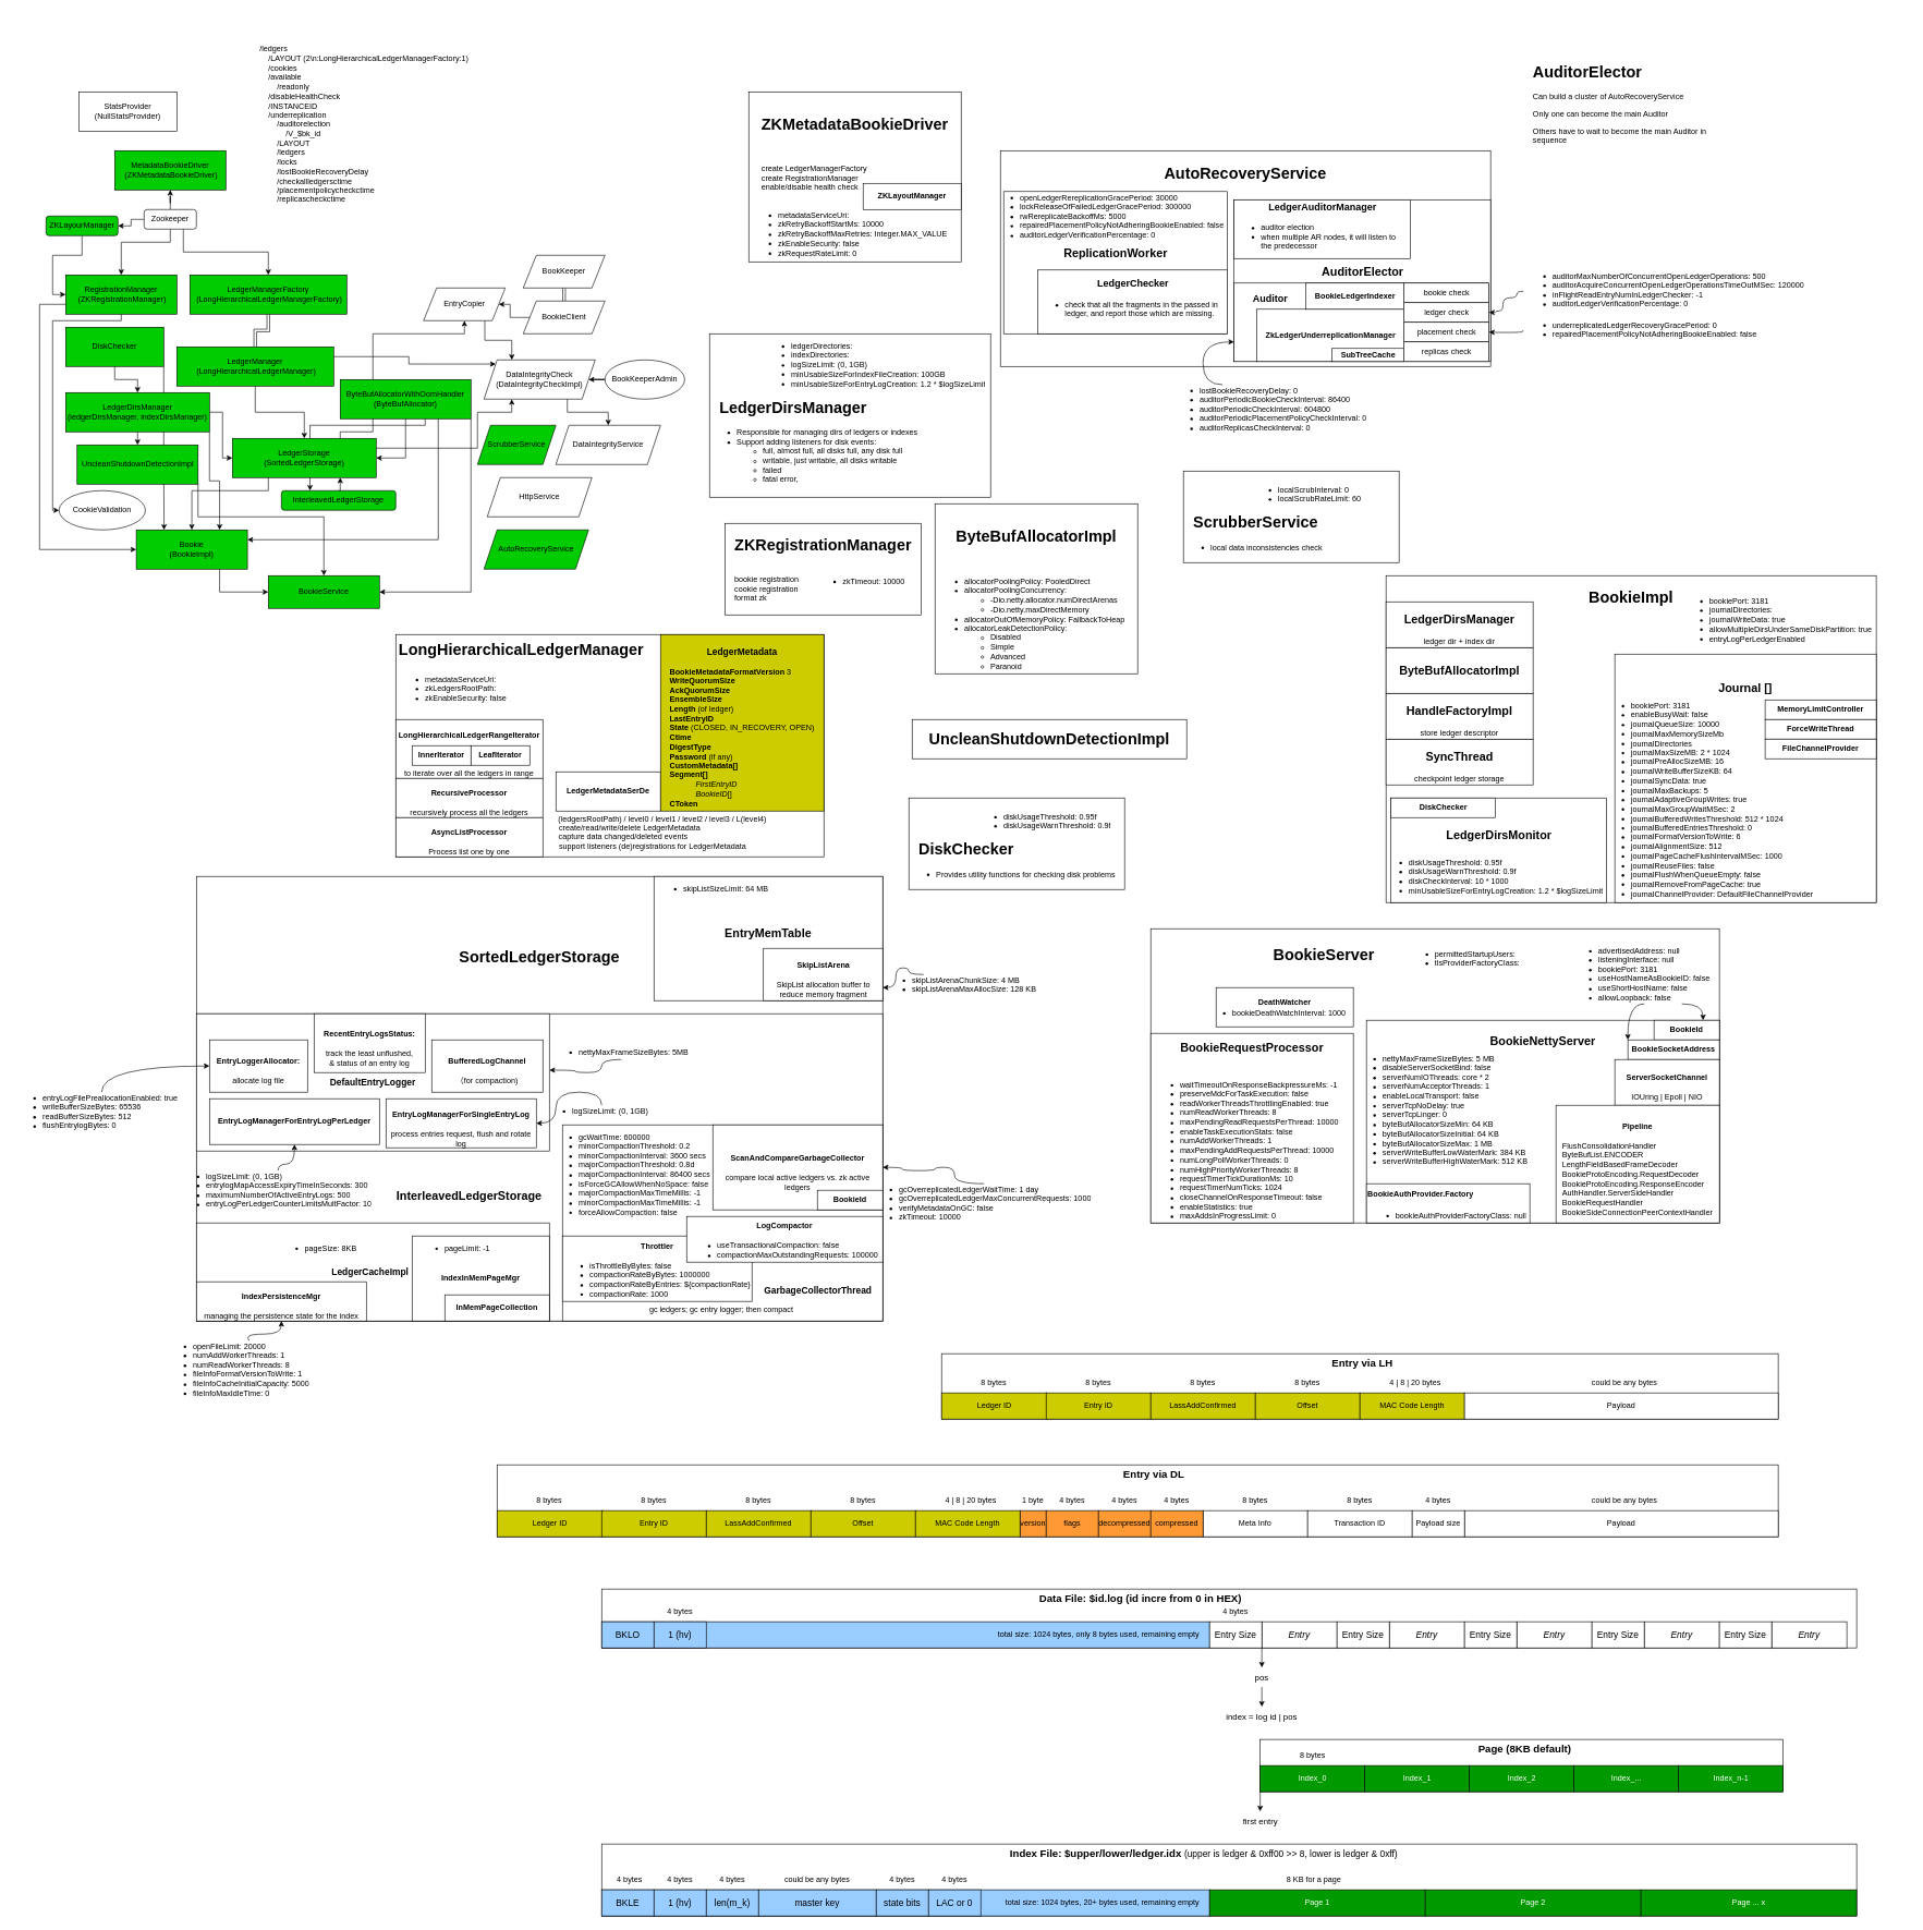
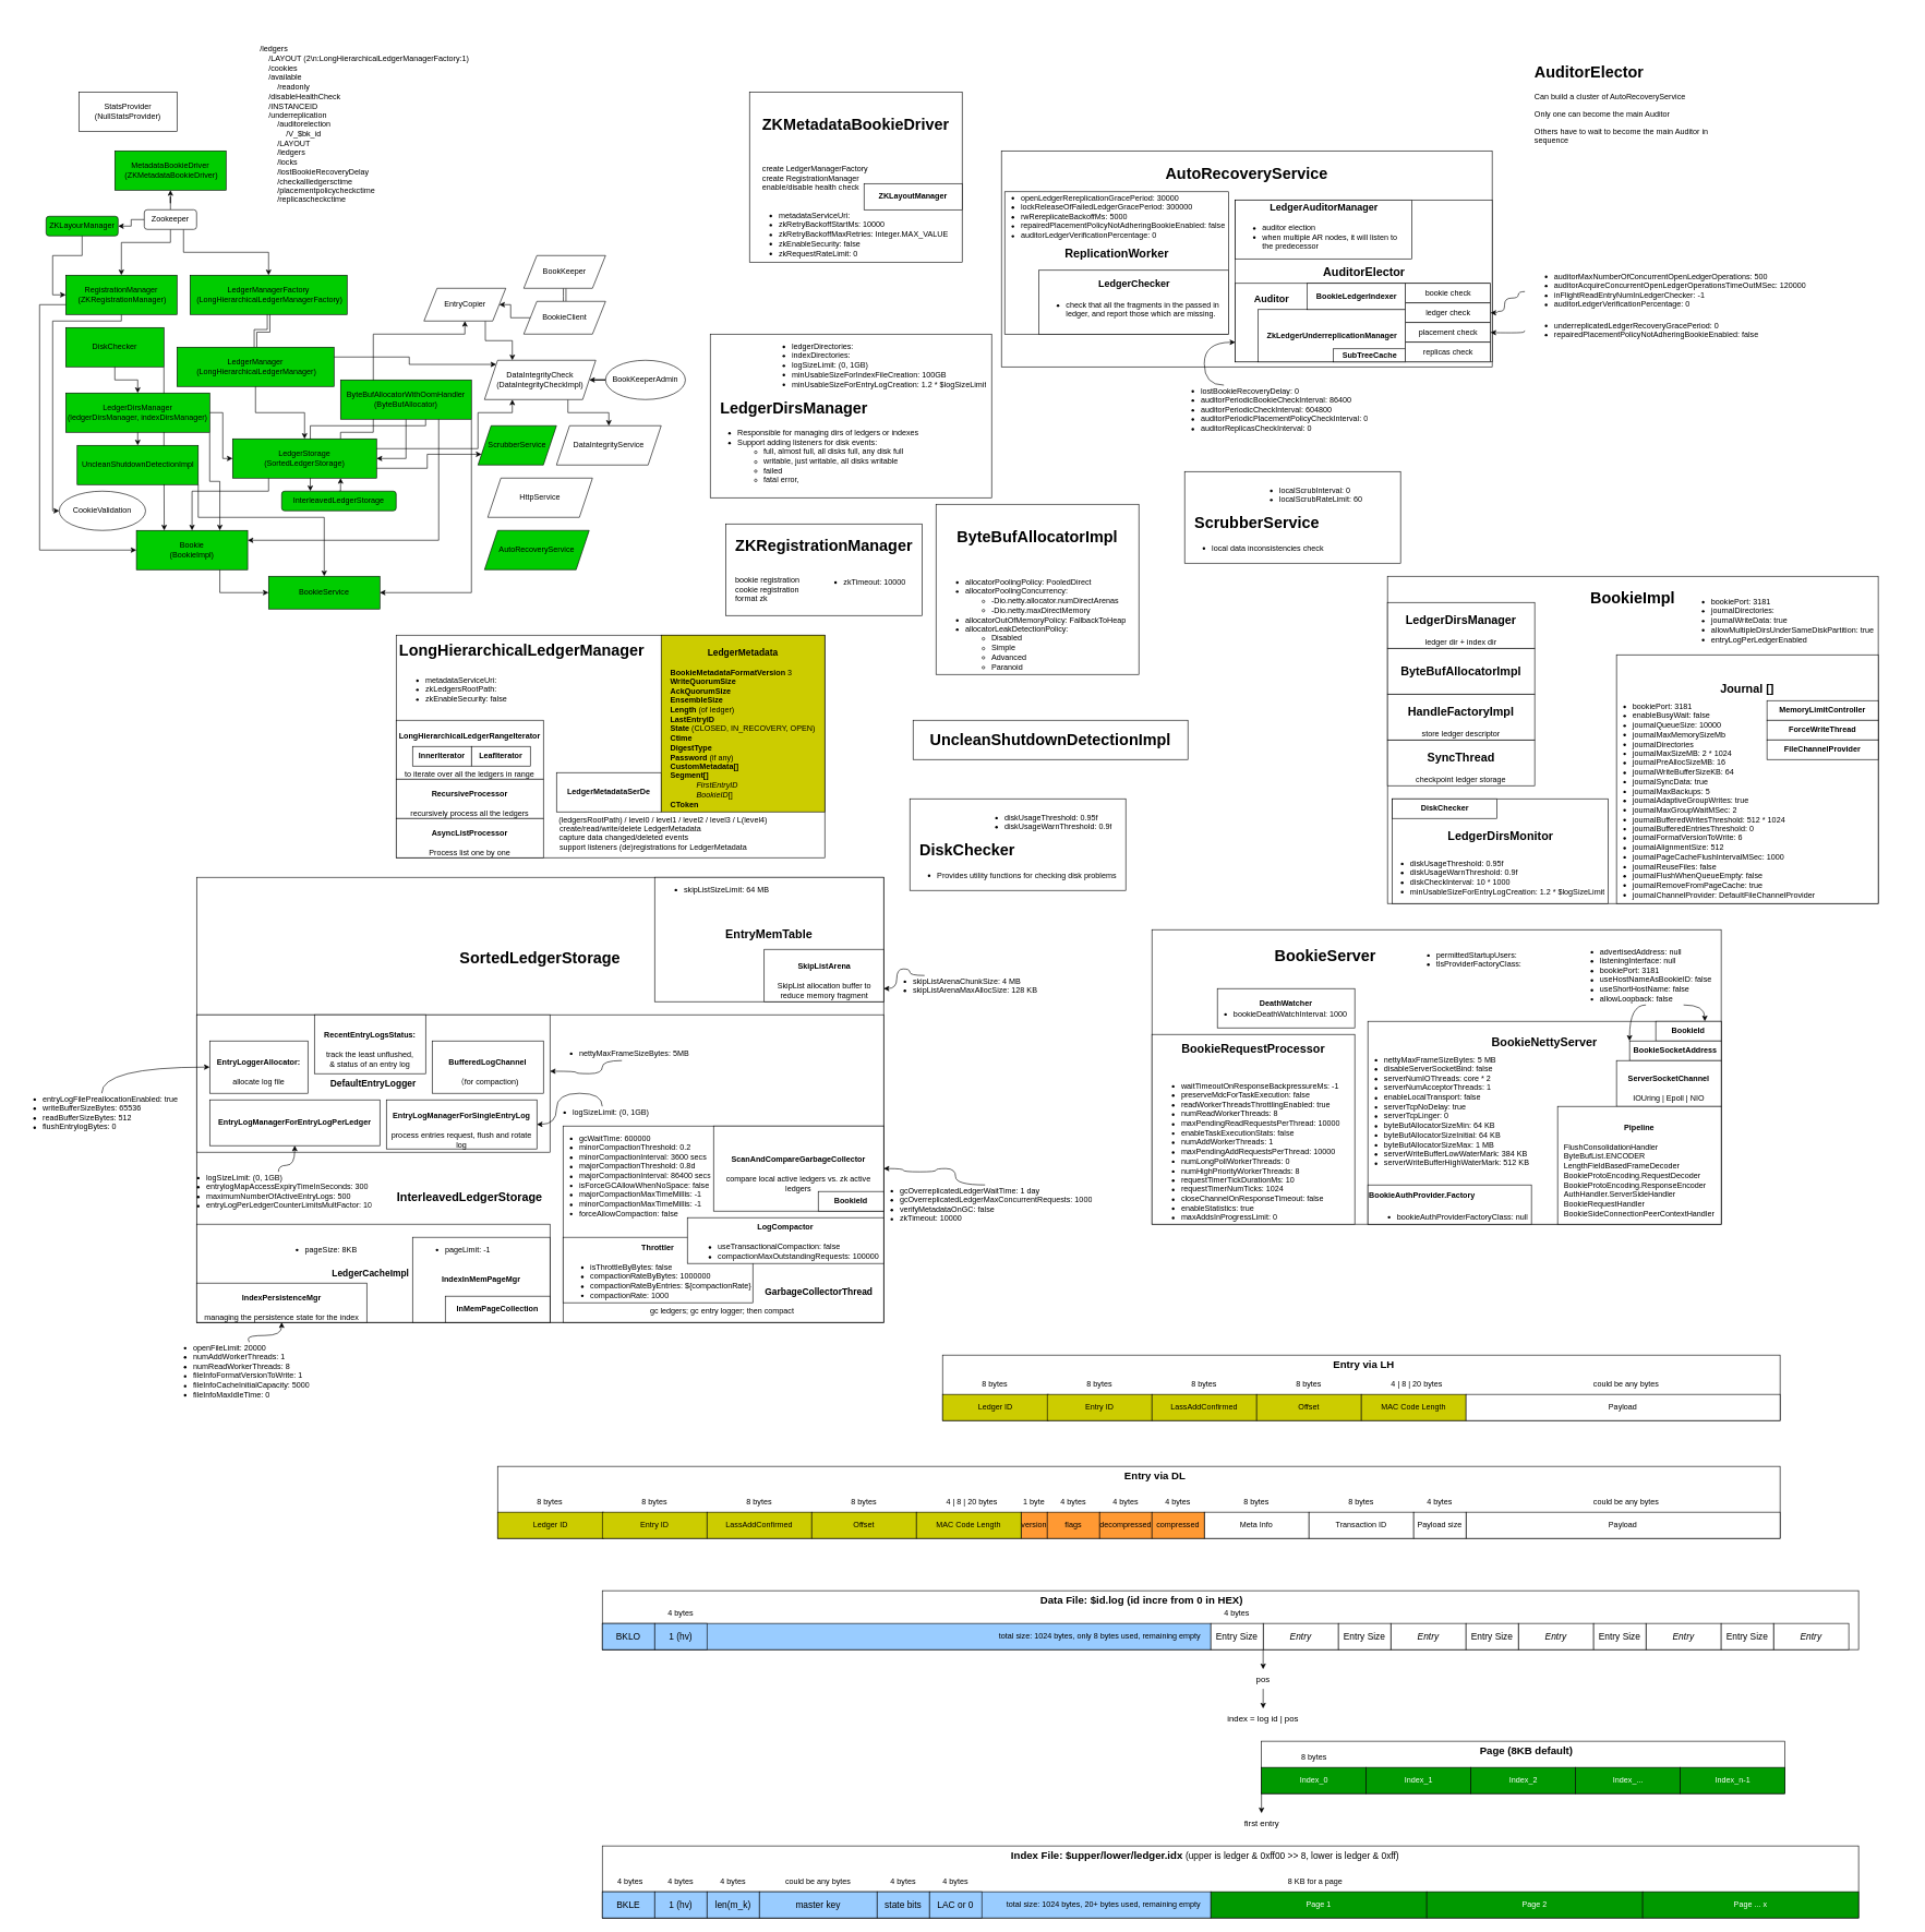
+ <mxCell id="57" style="edgeStyle=orthogonalEdgeStyle;rounded=0;orthogonalLoop=1;jettySize=auto;html=1;exitX=1;exitY=0.75;exitDx=0;exitDy=0;entryX=0;entryY=0.75;entryDx=0;entryDy=0;" parent="1" source="58" target="64" edge="1"><mxGeometry relative="1" as="geometry" /></mxCell>
